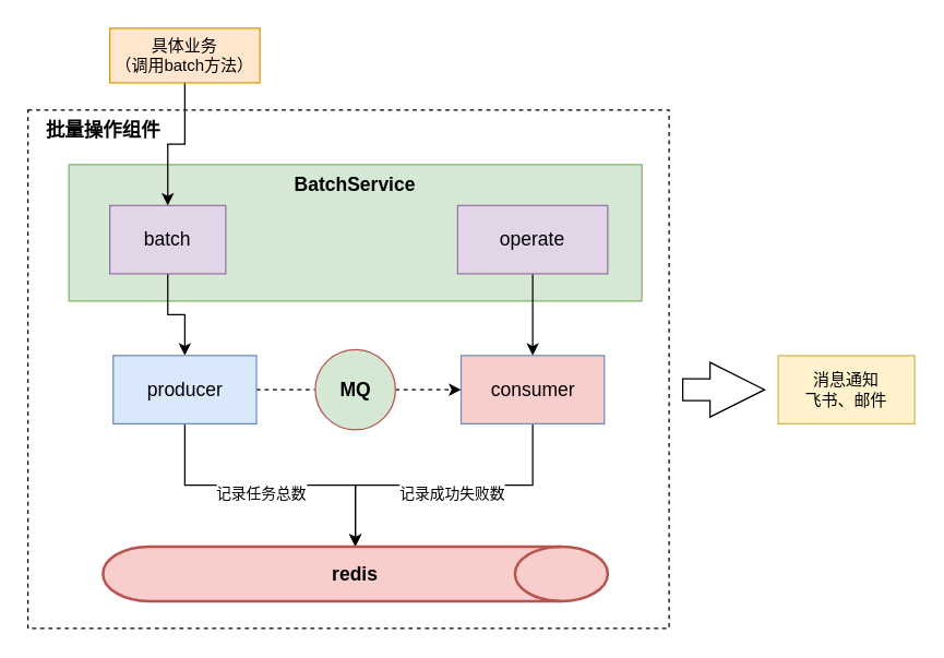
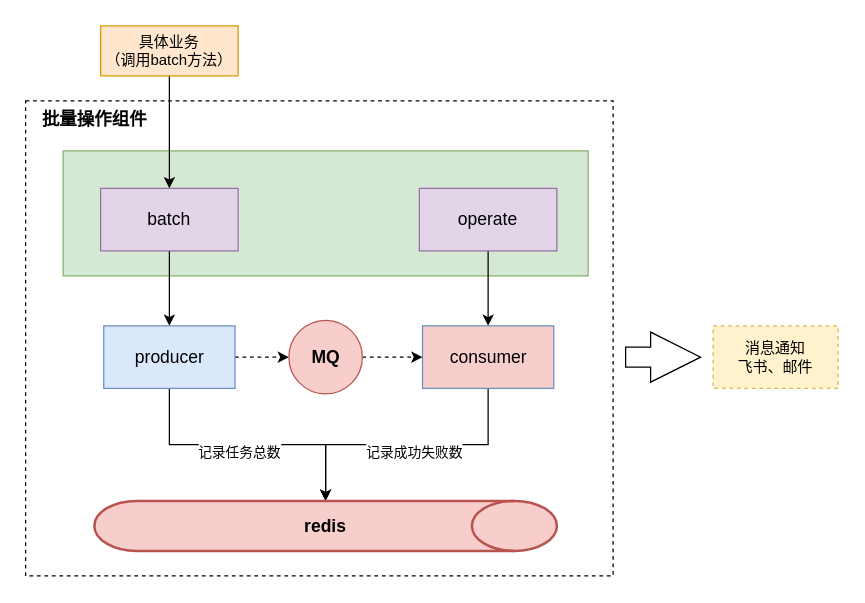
- <mxCell id="18" value="&lt;b&gt;&lt;font style=&quot;font-size: 14px;&quot;&gt;BatchService&lt;/font&gt;&lt;/b&gt;" style="text;html=1;strokeColor=none;fillColor=none;align=center;verticalAlign=middle;whiteSpace=wrap;rounded=0;" parent="1" vertex="1"><mxGeometry x="215" y="120" width="90" height="30" as="geometry" /></mxCell>
- <mxCell id="5" value="&lt;font style=&quot;font-size: 14px;&quot;&gt;batch&lt;/font&gt;" style="rounded=0;whiteSpace=wrap;html=1;fillColor=#e1d5e7;strokeColor=#9673a6;" parent="1" vertex="1"><mxGeometry x="80" y="150" width="85" height="50" as="geometry" /></mxCell>
+ <mxCell id="5" value="&lt;font style=&quot;font-size: 14px;&quot;&gt;batch&lt;/font&gt;" style="rounded=0;whiteSpace=wrap;html=1;fillColor=#e1d5e7;strokeColor=#9673a6;" parent="1" vertex="1"><mxGeometry x="80" y="150" width="110" height="50" as="geometry" /></mxCell>
- <mxCell id="10" style="edgeStyle=orthogonalEdgeStyle;rounded=0;orthogonalLoop=1;jettySize=auto;html=1;exitX=1;exitY=0.5;exitDx=0;exitDy=0;dashed=1;endArrow=none;" parent="1" source="11" target="16" edge="1"><mxGeometry relative="1" as="geometry" /></mxCell>
+ <mxCell id="10" style="edgeStyle=orthogonalEdgeStyle;rounded=0;orthogonalLoop=1;jettySize=auto;html=1;exitX=1;exitY=0.5;exitDx=0;exitDy=0;dashed=1;" parent="1" source="11" target="16" edge="1"><mxGeometry relative="1" as="geometry" /></mxCell>
- <mxCell id="16" value="&lt;b&gt;&lt;font style=&quot;font-size: 14px;&quot;&gt;MQ&lt;/font&gt;&lt;/b&gt;" style="ellipse;whiteSpace=wrap;html=1;aspect=fixed;fillColor=#d5e8d4;strokeColor=#b85450;" parent="1" vertex="1"><mxGeometry x="230.63" y="255.63" width="58.75" height="58.75" as="geometry" /></mxCell>
+ <mxCell id="16" value="&lt;b&gt;&lt;font style=&quot;font-size: 14px;&quot;&gt;MQ&lt;/font&gt;&lt;/b&gt;" style="ellipse;whiteSpace=wrap;html=1;aspect=fixed;fillColor=#f8cecc;strokeColor=#b85450;" parent="1" vertex="1"><mxGeometry x="230.63" y="255.63" width="58.75" height="58.75" as="geometry" /></mxCell>
- <mxCell id="21" value="消息通知&lt;br&gt;飞书、邮件" style="rounded=0;whiteSpace=wrap;html=1;fillColor=#fff2cc;strokeColor=#d6b656;" parent="1" vertex="1"><mxGeometry x="570" y="260" width="100" height="50" as="geometry" /></mxCell>
+ <mxCell id="21" value="消息通知&lt;br&gt;飞书、邮件" style="rounded=0;whiteSpace=wrap;html=1;fillColor=#fff2cc;strokeColor=#d6b656;dashed=1;" parent="1" vertex="1"><mxGeometry x="570" y="260" width="100" height="50" as="geometry" /></mxCell>
